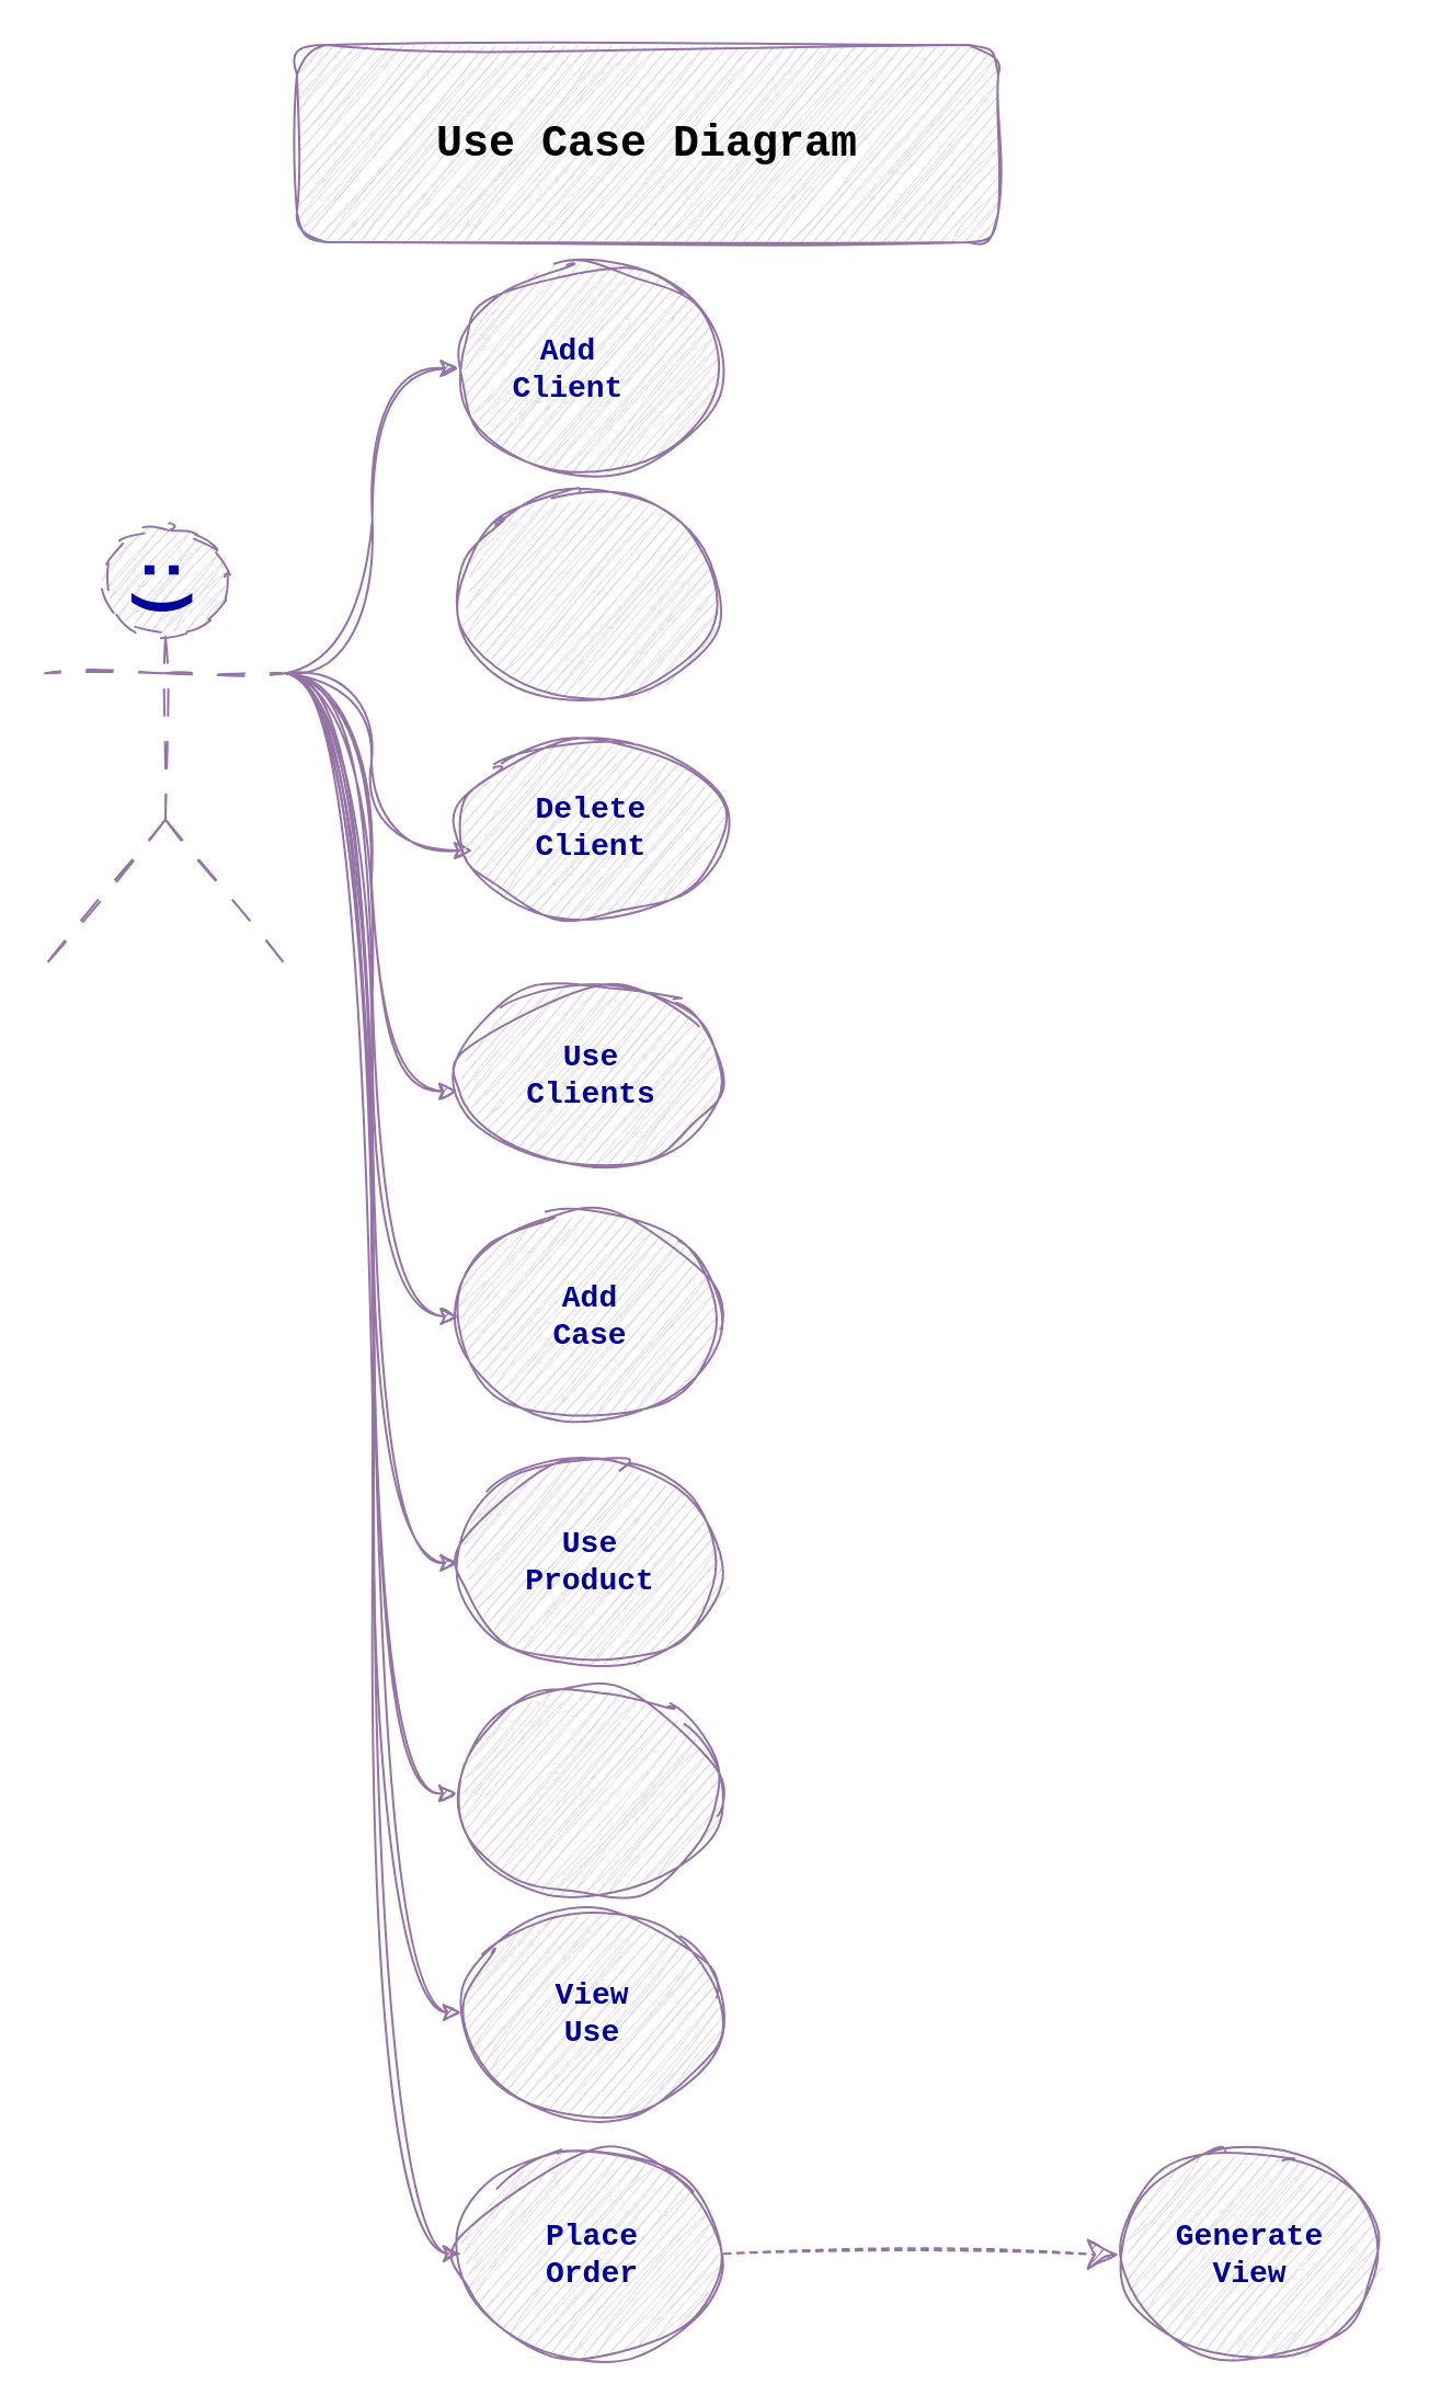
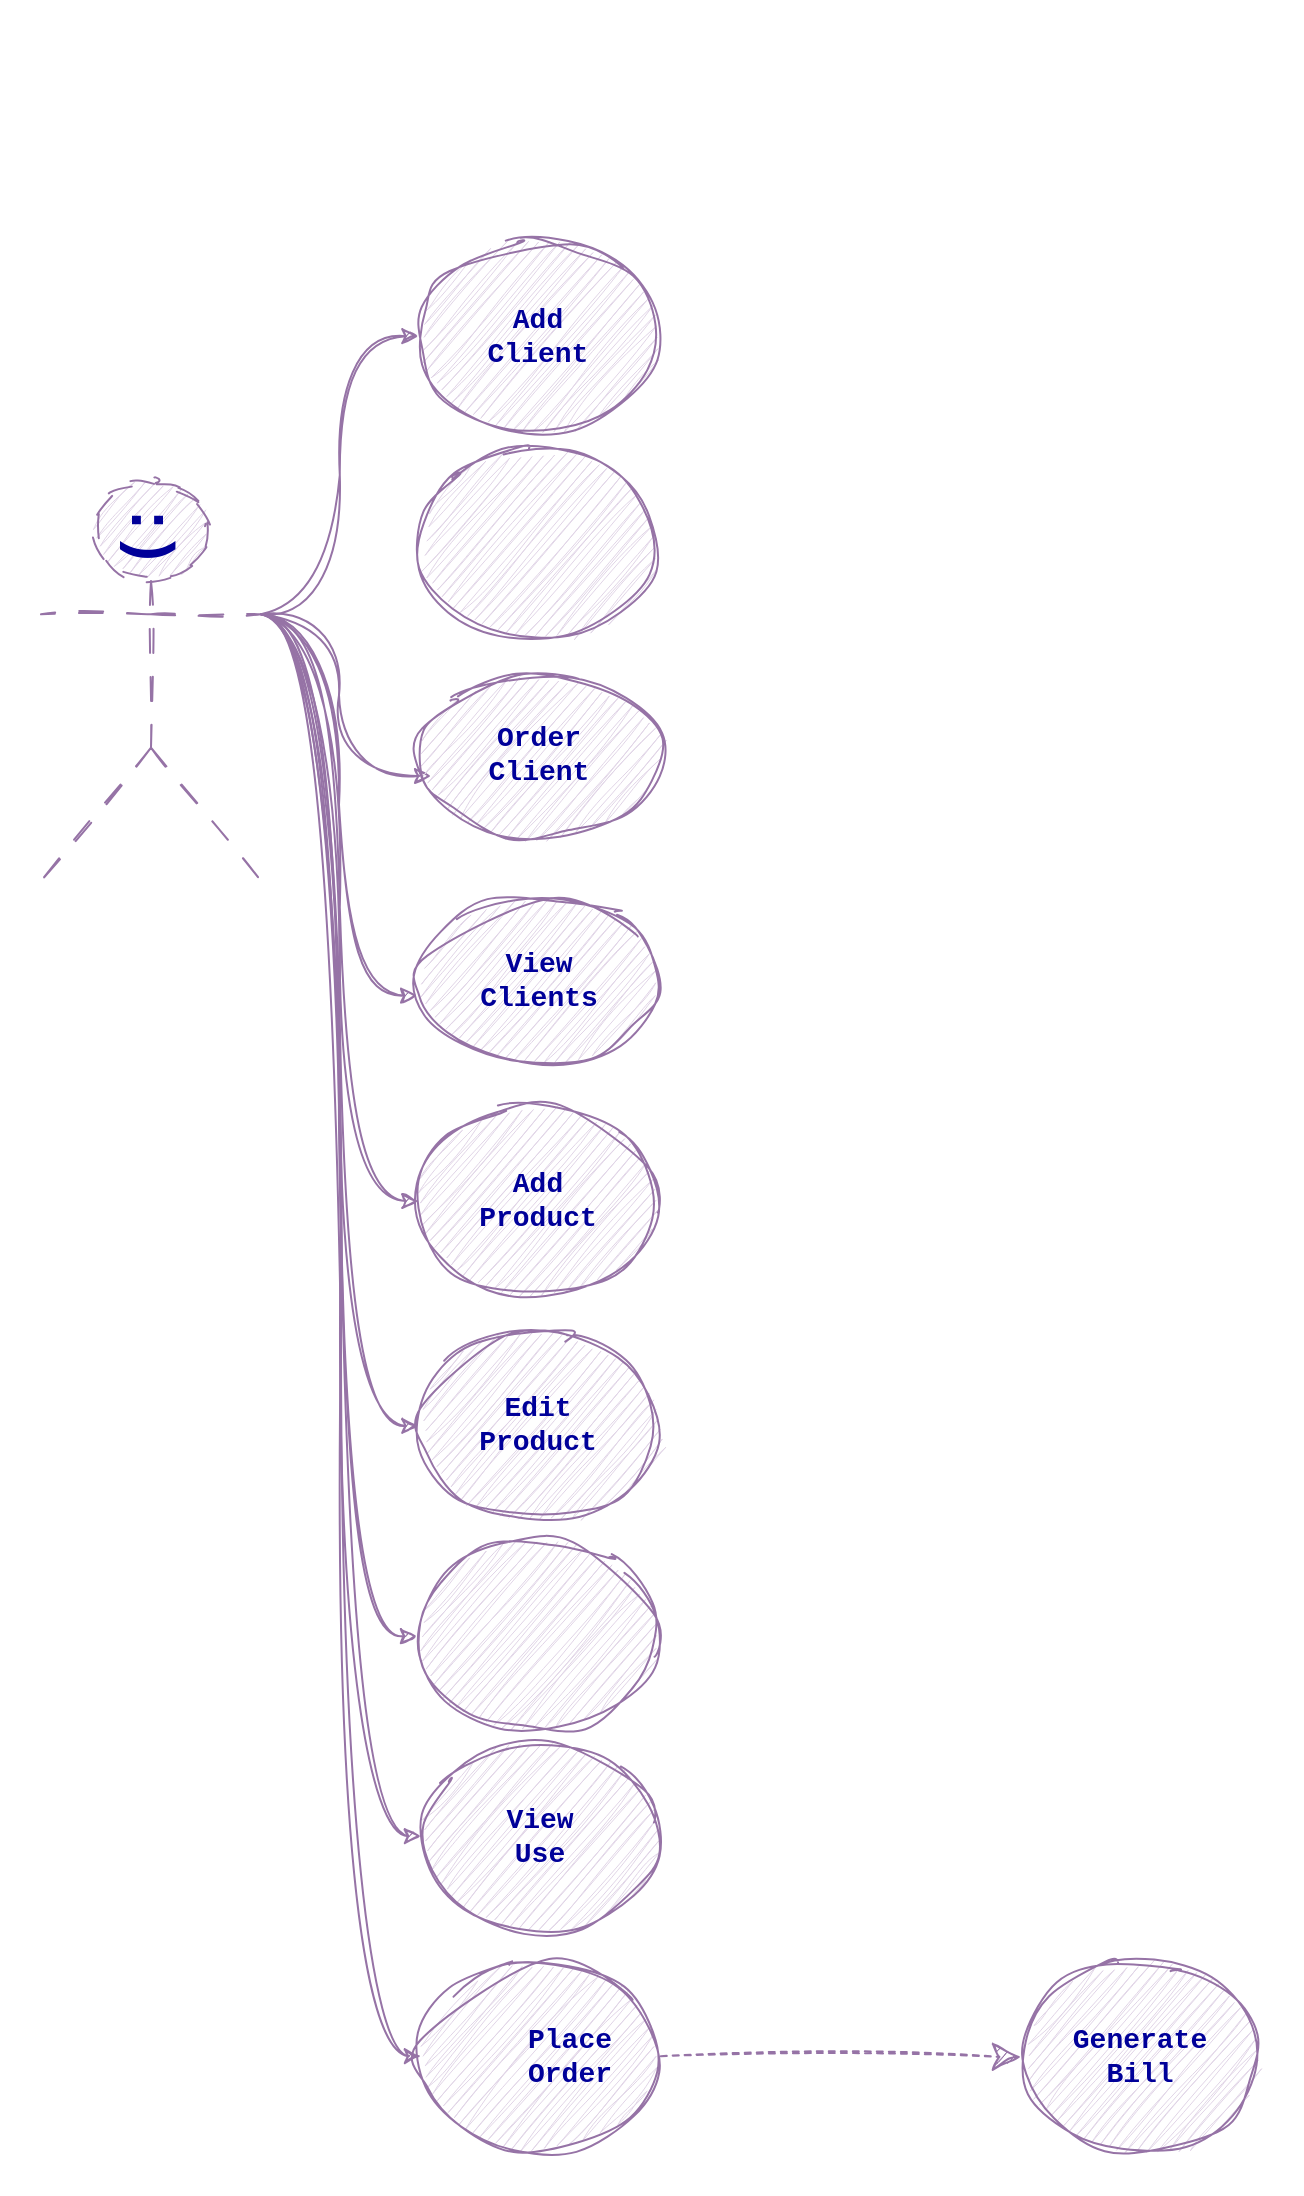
- <mxCell id="6" value="Use Case Diagram" style="text;html=1;align=center;verticalAlign=middle;whiteSpace=wrap;rounded=1;fillColor=#e1d5e7;strokeColor=#9673a6;sketch=1;curveFitting=1;jiggle=2;fontSize=20;fontFamily=Courier New;labelBorderColor=none;textShadow=0;fontStyle=1" parent="1" vertex="1"><mxGeometry x="135" y="20" width="320" height="90" as="geometry" /></mxCell>
- <mxCell id="18" value="Add Client" style="text;html=1;align=center;verticalAlign=middle;whiteSpace=wrap;rounded=0;fontFamily=Courier New;fontStyle=1;fontColor=#000099;fontSize=14;" parent="16" vertex="1"><mxGeometry x="19.977" y="29.73" width="59.954" height="35.676" as="geometry" /></mxCell>
+ <mxCell id="18" value="Add Client" style="text;html=1;align=center;verticalAlign=middle;whiteSpace=wrap;rounded=0;fontFamily=Courier New;fontStyle=1;fontColor=#000099;fontSize=14;" parent="16" vertex="1"><mxGeometry x="29.977" y="29.73" width="59.954" height="35.676" as="geometry" /></mxCell>
- <mxCell id="15" value="Delete Client" style="text;html=1;align=center;verticalAlign=middle;whiteSpace=wrap;rounded=0;fontFamily=Courier New;fontStyle=1;fontColor=#000099;fontSize=14;" parent="13" vertex="1"><mxGeometry x="30.5" y="25.676" width="61" height="30.811" as="geometry" /></mxCell>
+ <mxCell id="15" value="Order Client" style="text;html=1;align=center;verticalAlign=middle;whiteSpace=wrap;rounded=0;fontFamily=Courier New;fontStyle=1;fontColor=#000099;fontSize=14;" parent="13" vertex="1"><mxGeometry x="30.5" y="25.676" width="61" height="30.811" as="geometry" /></mxCell>
- <mxCell id="21" value="Use Clients" style="text;html=1;align=center;verticalAlign=middle;whiteSpace=wrap;rounded=0;fontFamily=Courier New;fontStyle=1;fontColor=#000099;fontSize=14;" parent="19" vertex="1"><mxGeometry x="30.5" y="25.676" width="61" height="30.811" as="geometry" /></mxCell>
+ <mxCell id="21" value="View Clients" style="text;html=1;align=center;verticalAlign=middle;whiteSpace=wrap;rounded=0;fontFamily=Courier New;fontStyle=1;fontColor=#000099;fontSize=14;" parent="19" vertex="1"><mxGeometry x="30.5" y="25.676" width="61" height="30.811" as="geometry" /></mxCell>
- <mxCell id="26" value="Add Case" style="text;html=1;align=center;verticalAlign=middle;whiteSpace=wrap;rounded=0;fontFamily=Courier New;fontStyle=1;fontColor=#000099;fontSize=14;" parent="24" vertex="1"><mxGeometry x="29.977" y="29.73" width="59.954" height="35.676" as="geometry" /></mxCell>
+ <mxCell id="26" value="Add Product" style="text;html=1;align=center;verticalAlign=middle;whiteSpace=wrap;rounded=0;fontFamily=Courier New;fontStyle=1;fontColor=#000099;fontSize=14;" parent="24" vertex="1"><mxGeometry x="29.977" y="29.73" width="59.954" height="35.676" as="geometry" /></mxCell>
- <mxCell id="29" value="Use Product" style="text;html=1;align=center;verticalAlign=middle;whiteSpace=wrap;rounded=0;fontFamily=Courier New;fontStyle=1;fontColor=#000099;fontSize=14;" parent="27" vertex="1"><mxGeometry x="29.977" y="29.73" width="59.954" height="35.676" as="geometry" /></mxCell>
+ <mxCell id="29" value="Edit Product" style="text;html=1;align=center;verticalAlign=middle;whiteSpace=wrap;rounded=0;fontFamily=Courier New;fontStyle=1;fontColor=#000099;fontSize=14;" parent="27" vertex="1"><mxGeometry x="29.977" y="29.73" width="59.954" height="35.676" as="geometry" /></mxCell>
- <mxCell id="35" value="Place Order" style="text;html=1;align=center;verticalAlign=middle;whiteSpace=wrap;rounded=0;fontFamily=Courier New;fontStyle=1;fontColor=#000099;fontSize=14;" parent="33" vertex="1"><mxGeometry x="29.977" y="29.73" width="59.954" height="35.676" as="geometry" /></mxCell>
+ <mxCell id="35" value="Place Order" style="text;html=1;align=center;verticalAlign=middle;whiteSpace=wrap;rounded=0;fontFamily=Courier New;fontStyle=1;fontColor=#000099;fontSize=14;" parent="33" vertex="1"><mxGeometry x="44.977" y="29.73" width="59.954" height="35.676" as="geometry" /></mxCell>
- <mxCell id="38" value="Generate View" style="text;html=1;align=center;verticalAlign=middle;whiteSpace=wrap;rounded=0;fontFamily=Courier New;fontStyle=1;fontColor=#000099;fontSize=14;" parent="36" vertex="1"><mxGeometry x="29.977" y="29.73" width="59.954" height="35.676" as="geometry" /></mxCell>
+ <mxCell id="38" value="Generate Bill" style="text;html=1;align=center;verticalAlign=middle;whiteSpace=wrap;rounded=0;fontFamily=Courier New;fontStyle=1;fontColor=#000099;fontSize=14;" parent="36" vertex="1"><mxGeometry x="29.977" y="29.73" width="59.954" height="35.676" as="geometry" /></mxCell>
